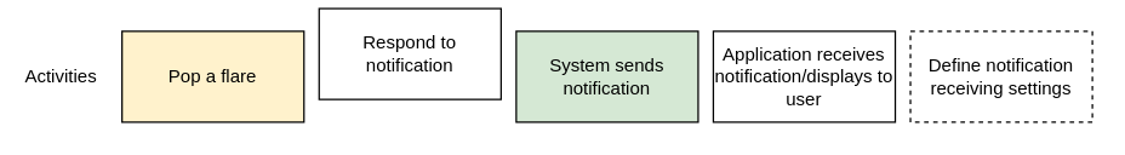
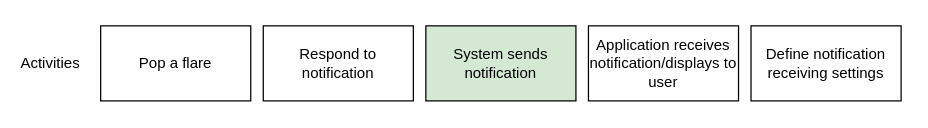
- <mxCell id="4" value="Respond to notification" style="rounded=0;whiteSpace=wrap;html=1;" vertex="1" parent="1"><mxGeometry x="210" y="5" width="120" height="60" as="geometry" /></mxCell>
+ <mxCell id="4" value="Respond to notification" style="rounded=0;whiteSpace=wrap;html=1;" vertex="1" parent="1"><mxGeometry x="210" y="20" width="120" height="60" as="geometry" /></mxCell>
- <mxCell id="3" value="Pop a flare" style="rounded=0;whiteSpace=wrap;html=1;fillColor=#fff2cc;" vertex="1" parent="1"><mxGeometry x="80" y="20" width="120" height="60" as="geometry" /></mxCell>
+ <mxCell id="3" value="Pop a flare" style="rounded=0;whiteSpace=wrap;html=1;" vertex="1" parent="1"><mxGeometry x="80" y="20" width="120" height="60" as="geometry" /></mxCell>
- <mxCell id="7" value="Define notification receiving settings" style="rounded=0;whiteSpace=wrap;html=1;dashed=1;" vertex="1" parent="1"><mxGeometry x="600" y="20" width="120" height="60" as="geometry" /></mxCell>
+ <mxCell id="7" value="Define notification receiving settings" style="rounded=0;whiteSpace=wrap;html=1;" vertex="1" parent="1"><mxGeometry x="600" y="20" width="120" height="60" as="geometry" /></mxCell>
